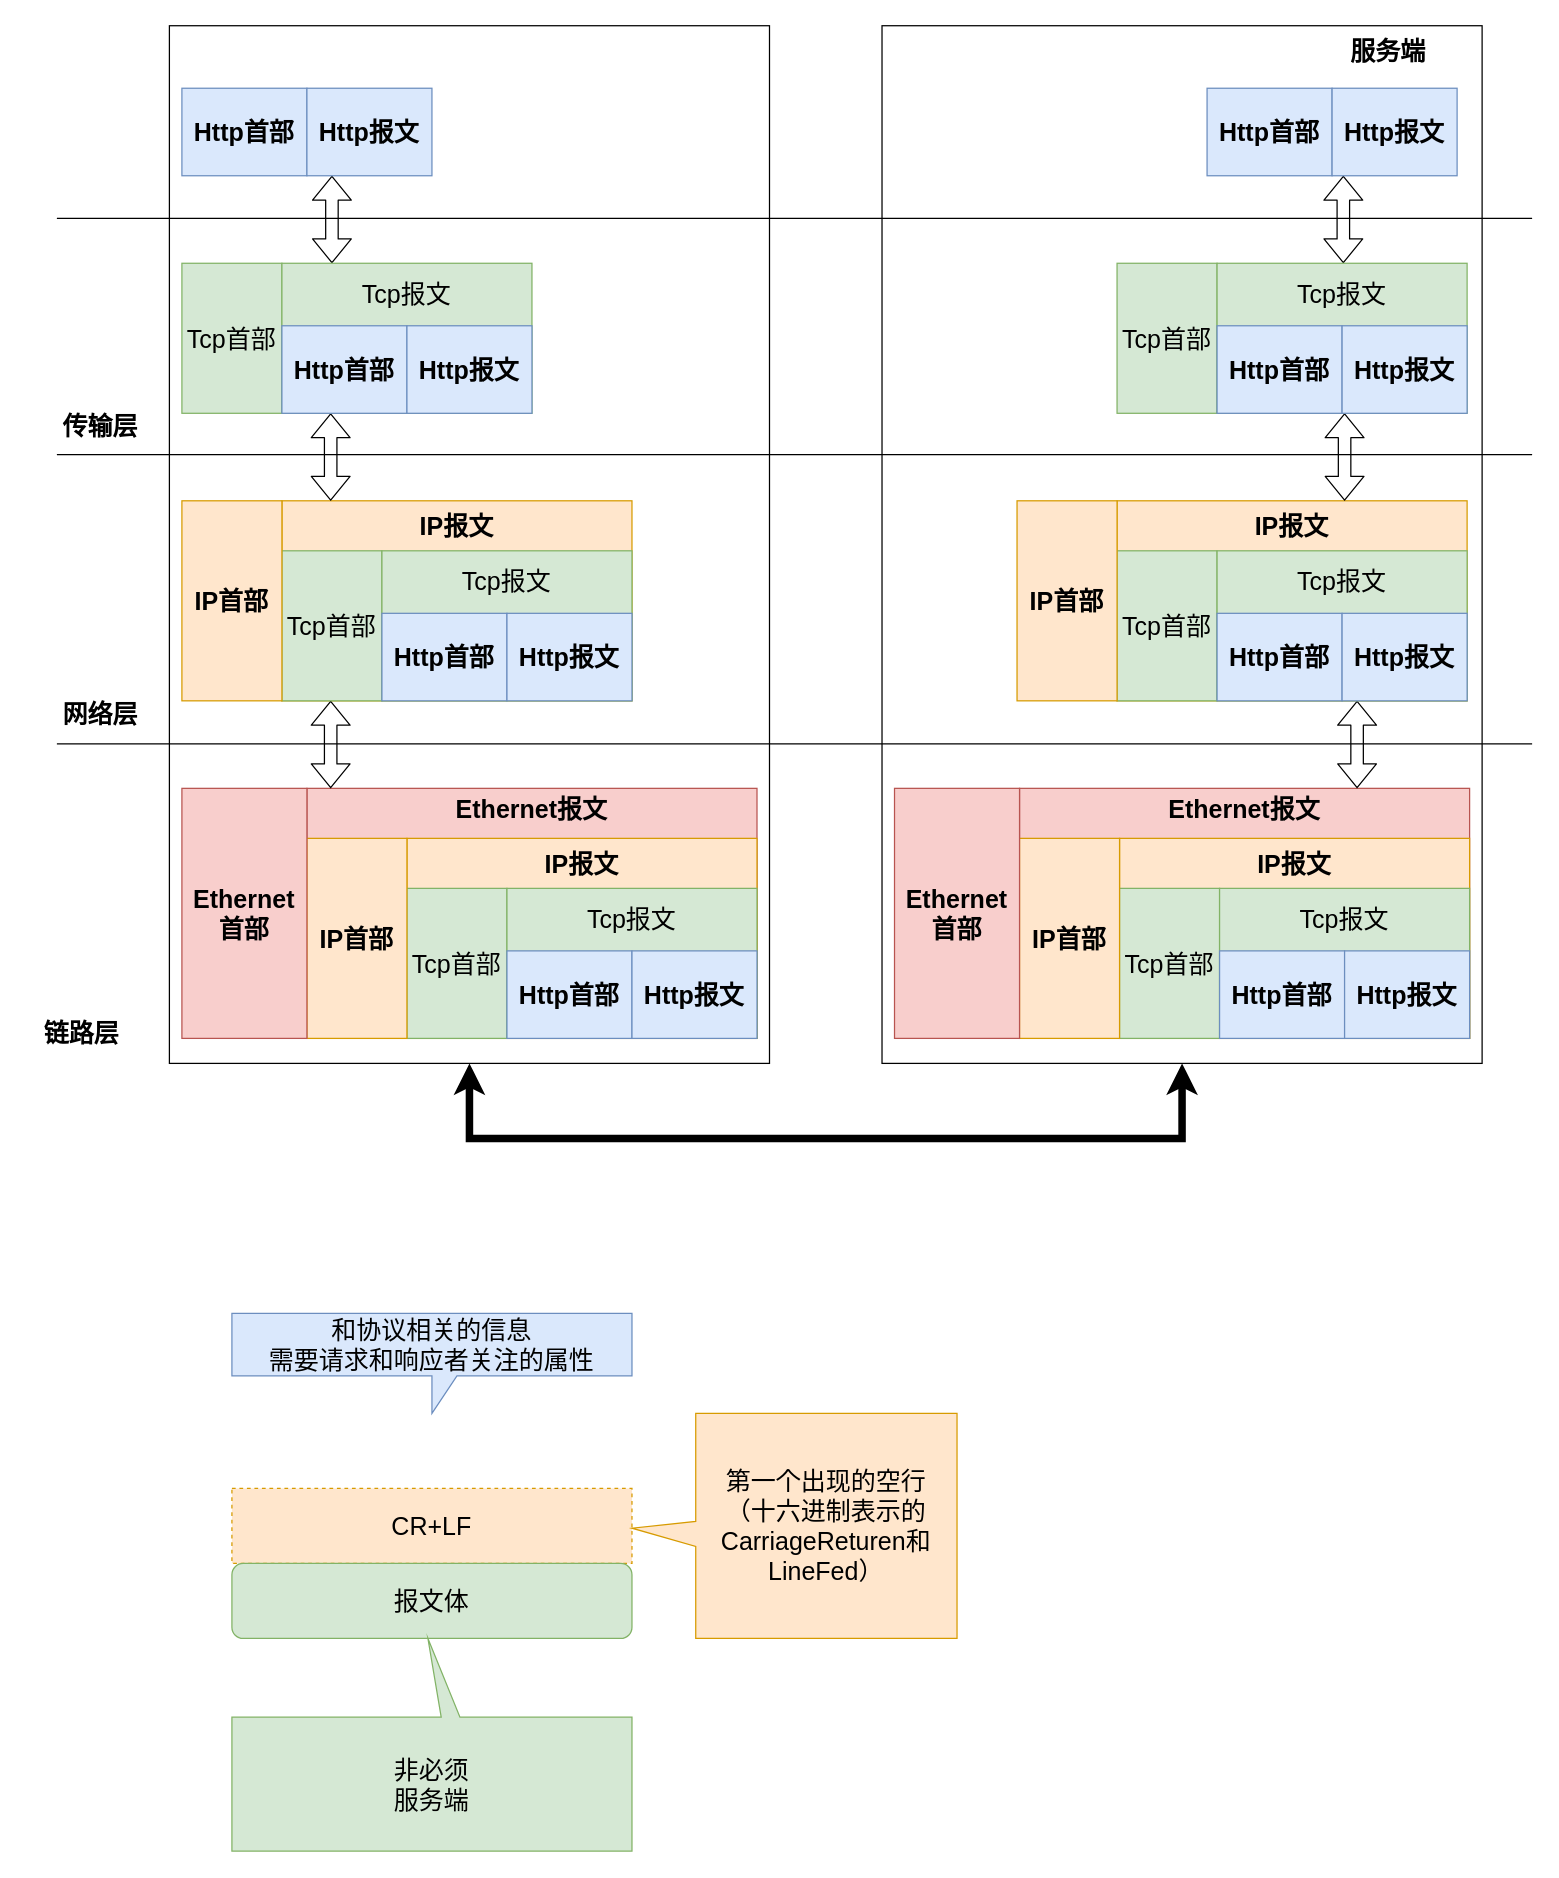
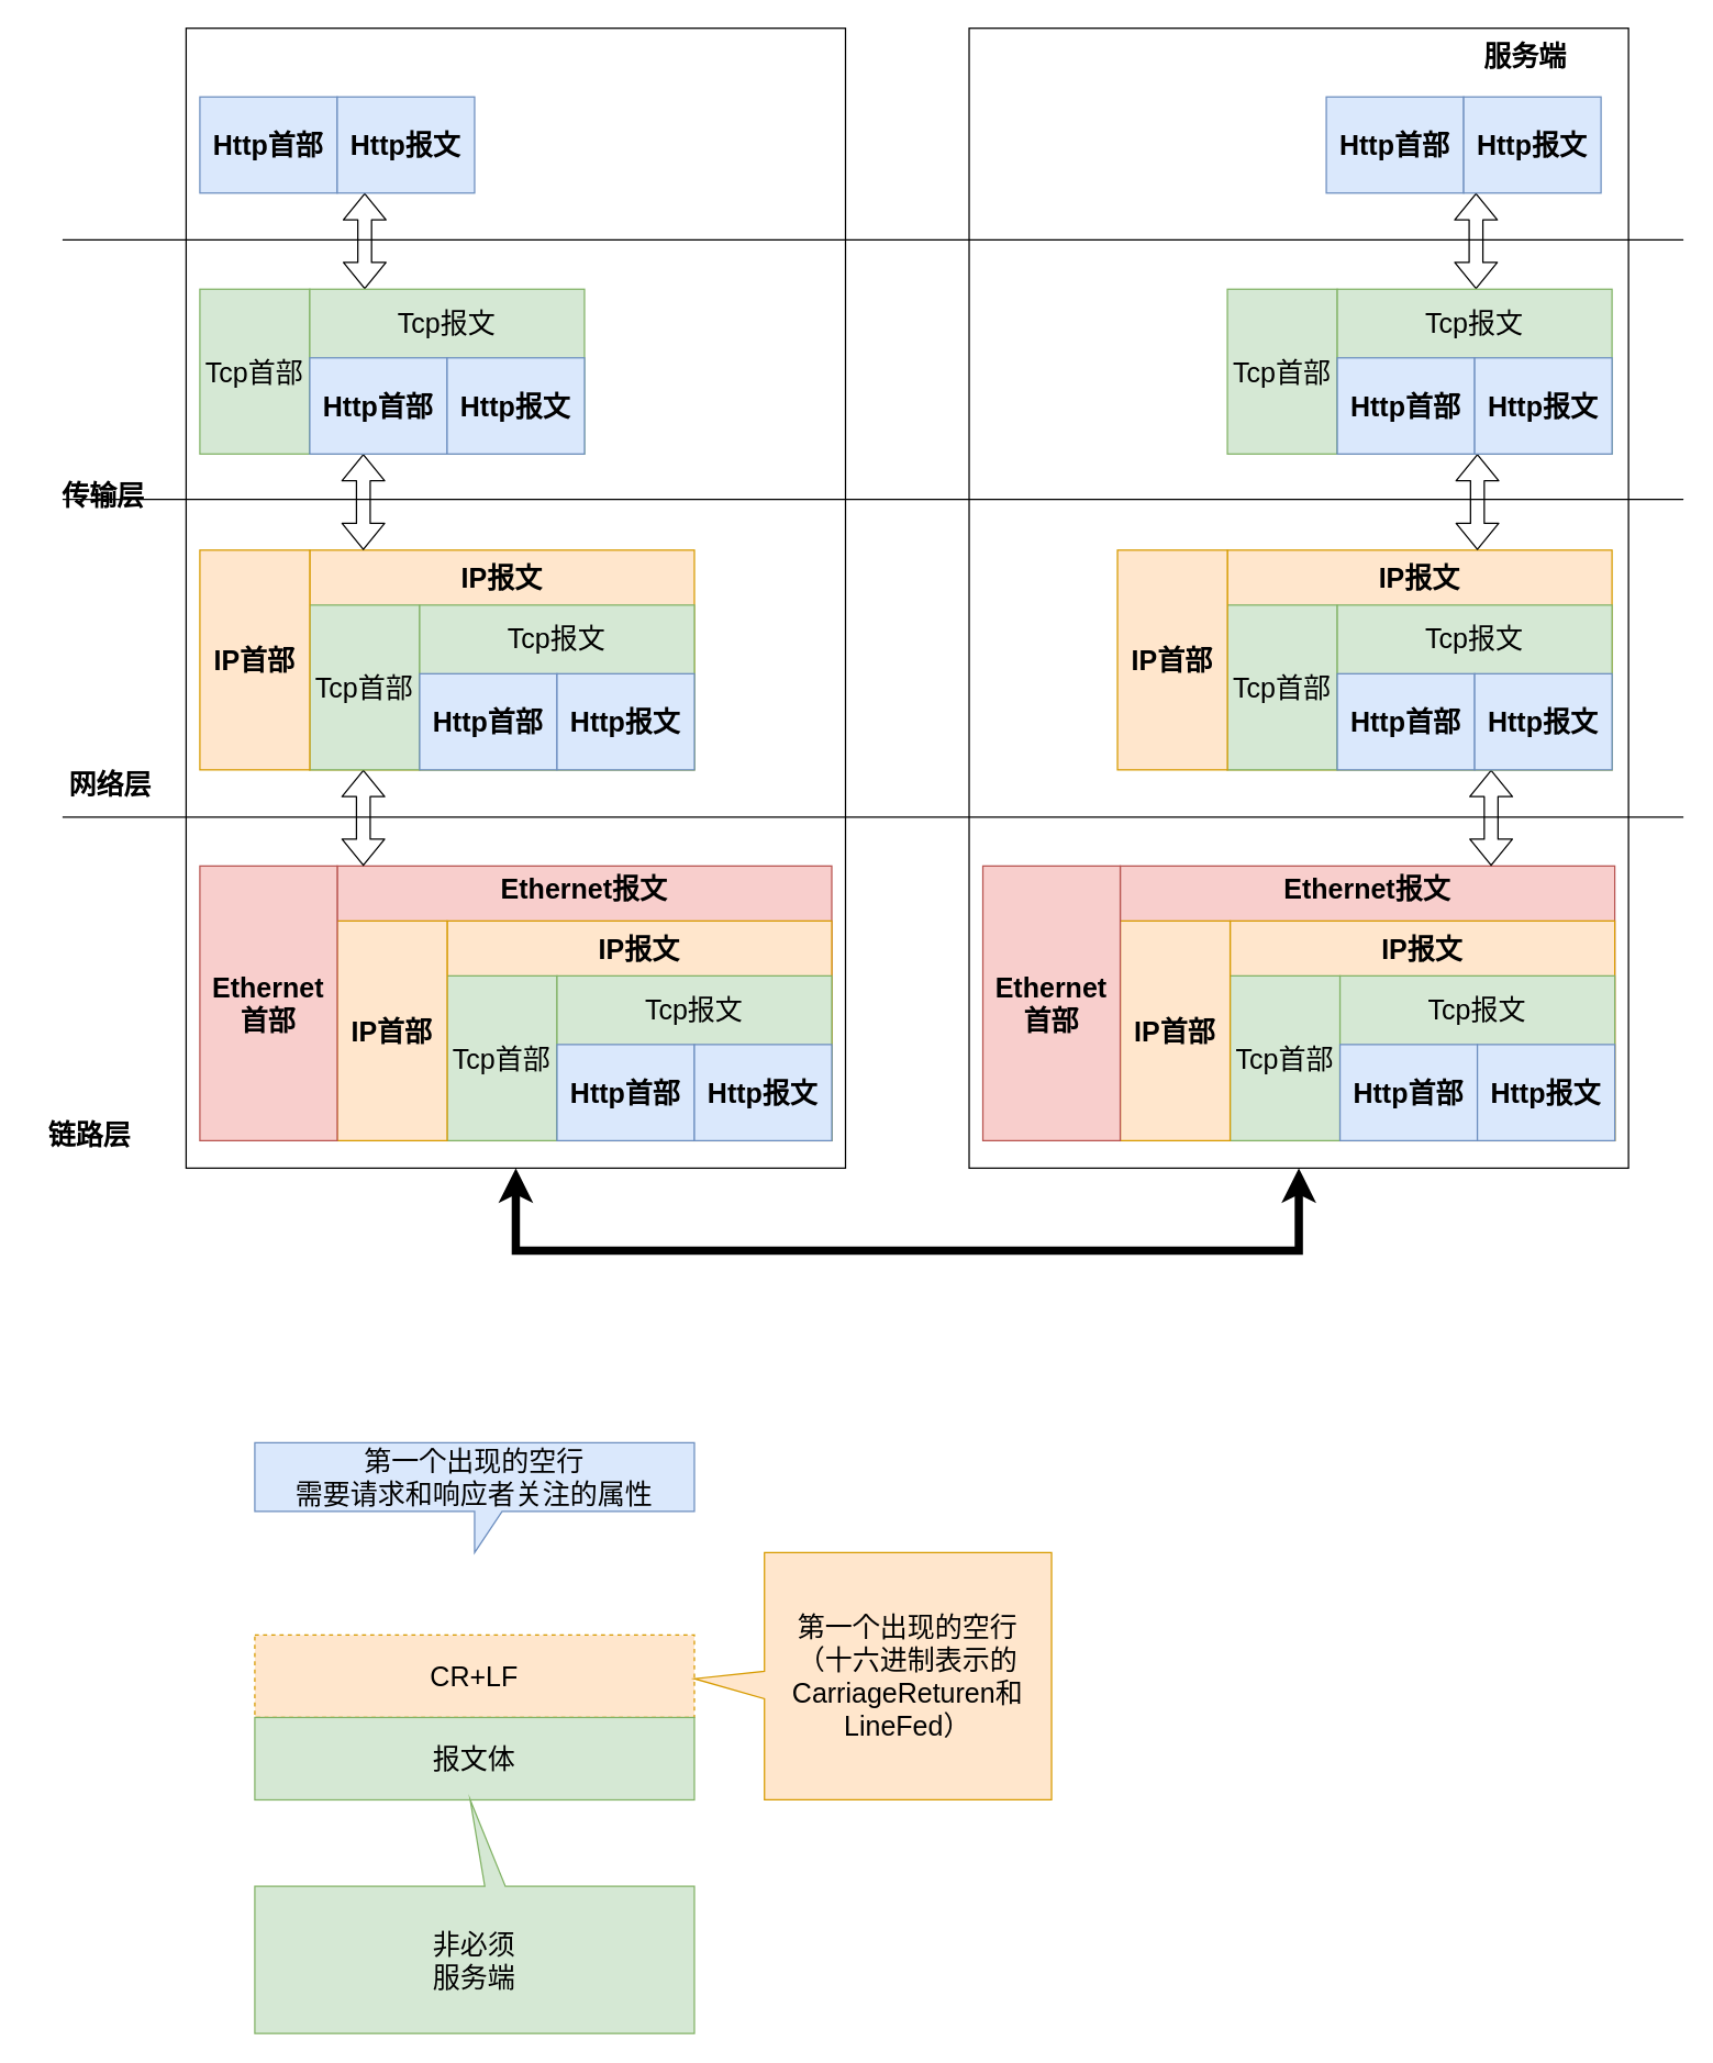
- <mxCell id="27" value="传输层" style="text;html=1;strokeColor=none;fillColor=none;align=center;verticalAlign=middle;whiteSpace=wrap;rounded=0;fontSize=20;fontStyle=1" vertex="1" parent="1"><mxGeometry x="35" y="330" width="90" height="20" as="geometry" /></mxCell>
+ <mxCell id="27" value="传输层" style="text;html=1;strokeColor=none;fillColor=none;align=center;verticalAlign=middle;whiteSpace=wrap;rounded=0;fontSize=20;fontStyle=1" vertex="1" parent="1"><mxGeometry x="30" y="350" width="90" height="20" as="geometry" /></mxCell>
- <mxCell id="60" value="和协议相关的信息&lt;br&gt;需要请求和响应者关注的属性&lt;br&gt;" style="shape=callout;whiteSpace=wrap;html=1;perimeter=calloutPerimeter;fontSize=20;fillColor=#dae8fc;strokeColor=#6c8ebf;" vertex="1" parent="1"><mxGeometry x="185" y="1050" width="320" height="80" as="geometry" /></mxCell>
+ <mxCell id="60" value="第一个出现的空行&lt;br&gt;需要请求和响应者关注的属性&lt;br&gt;" style="shape=callout;whiteSpace=wrap;html=1;perimeter=calloutPerimeter;fontSize=20;fillColor=#dae8fc;strokeColor=#6c8ebf;" vertex="1" parent="1"><mxGeometry x="185" y="1050" width="320" height="80" as="geometry" /></mxCell>
- <mxCell id="59" value="报文体" style="whiteSpace=wrap;html=1;fontSize=20;fillColor=#d5e8d4;strokeColor=#82b366;rounded=1;" vertex="1" parent="1"><mxGeometry x="185" y="1250" width="320" height="60" as="geometry" /></mxCell>
+ <mxCell id="59" value="报文体" style="rounded=0;whiteSpace=wrap;html=1;fontSize=20;fillColor=#d5e8d4;strokeColor=#82b366;" vertex="1" parent="1"><mxGeometry x="185" y="1250" width="320" height="60" as="geometry" /></mxCell>
